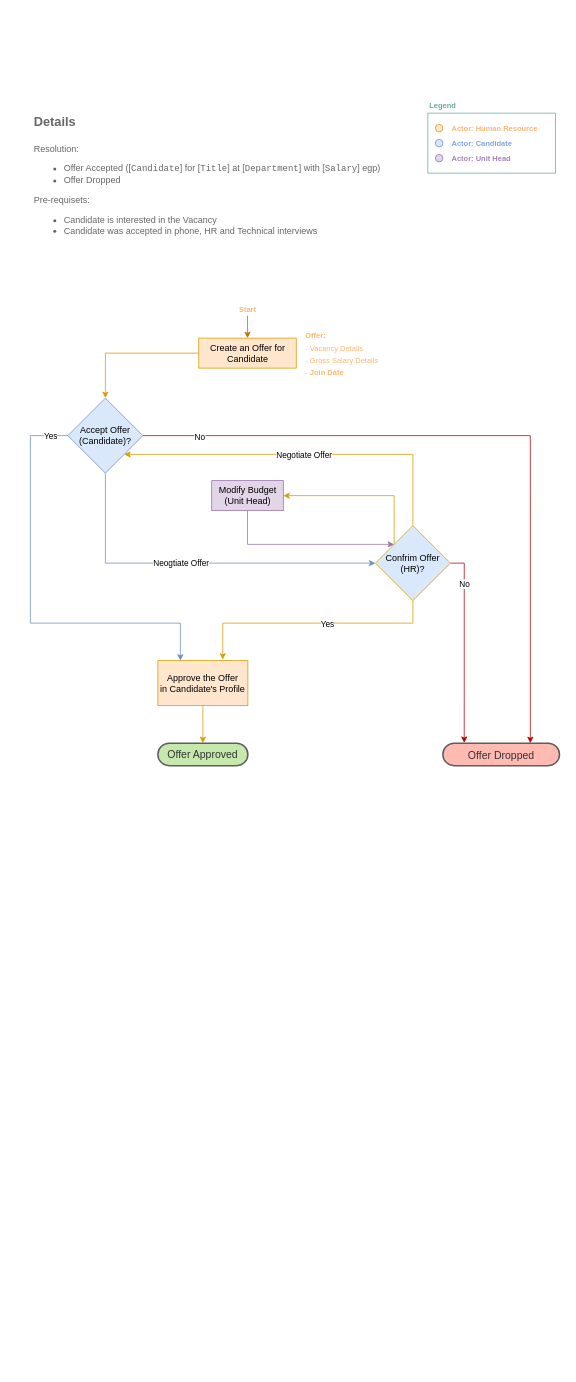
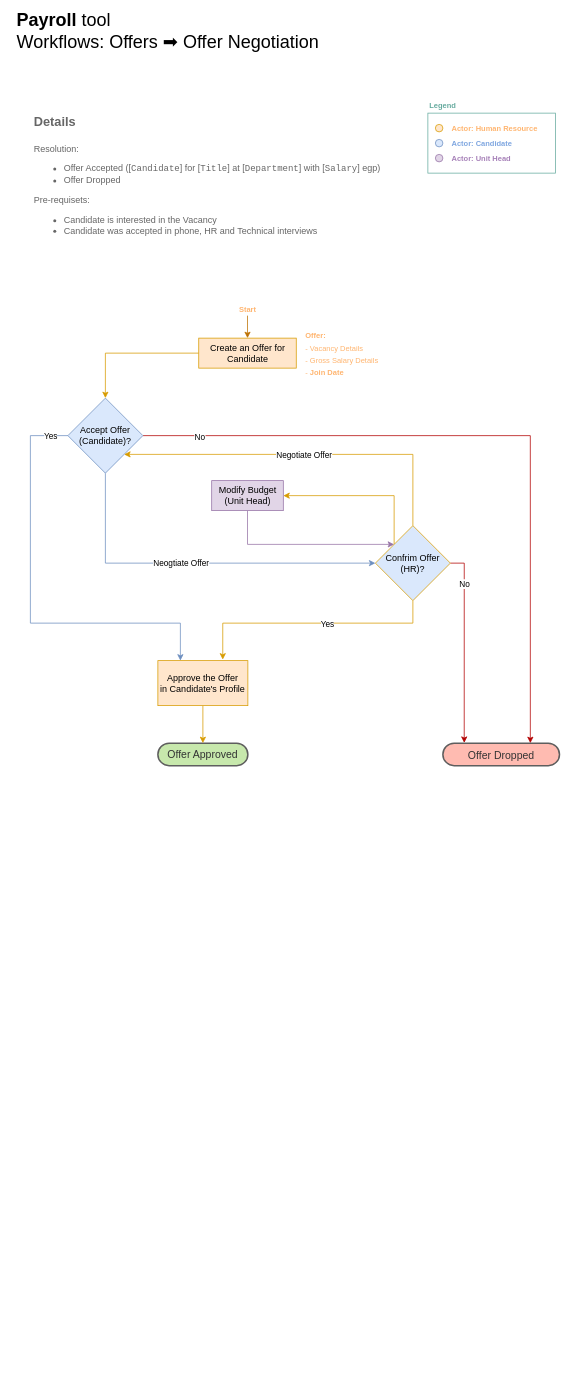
+ <mxCell id="2" value="&lt;div&gt;&lt;font style=&quot;font-size: 24px&quot;&gt;&lt;b&gt;Payroll &lt;/b&gt;tool&lt;/font&gt;&lt;/div&gt;&lt;font style=&quot;font-size: 24px&quot;&gt;&lt;div&gt;&lt;span&gt;Workflows: Offers ➡ Offer Negotiation&lt;/span&gt;&lt;/div&gt;&lt;/font&gt;" style="text;html=1;align=left;verticalAlign=middle;resizable=0;points=[];autosize=1;" parent="1" vertex="1"><mxGeometry x="20" y="20" width="420" height="40" as="geometry" /></mxCell>
